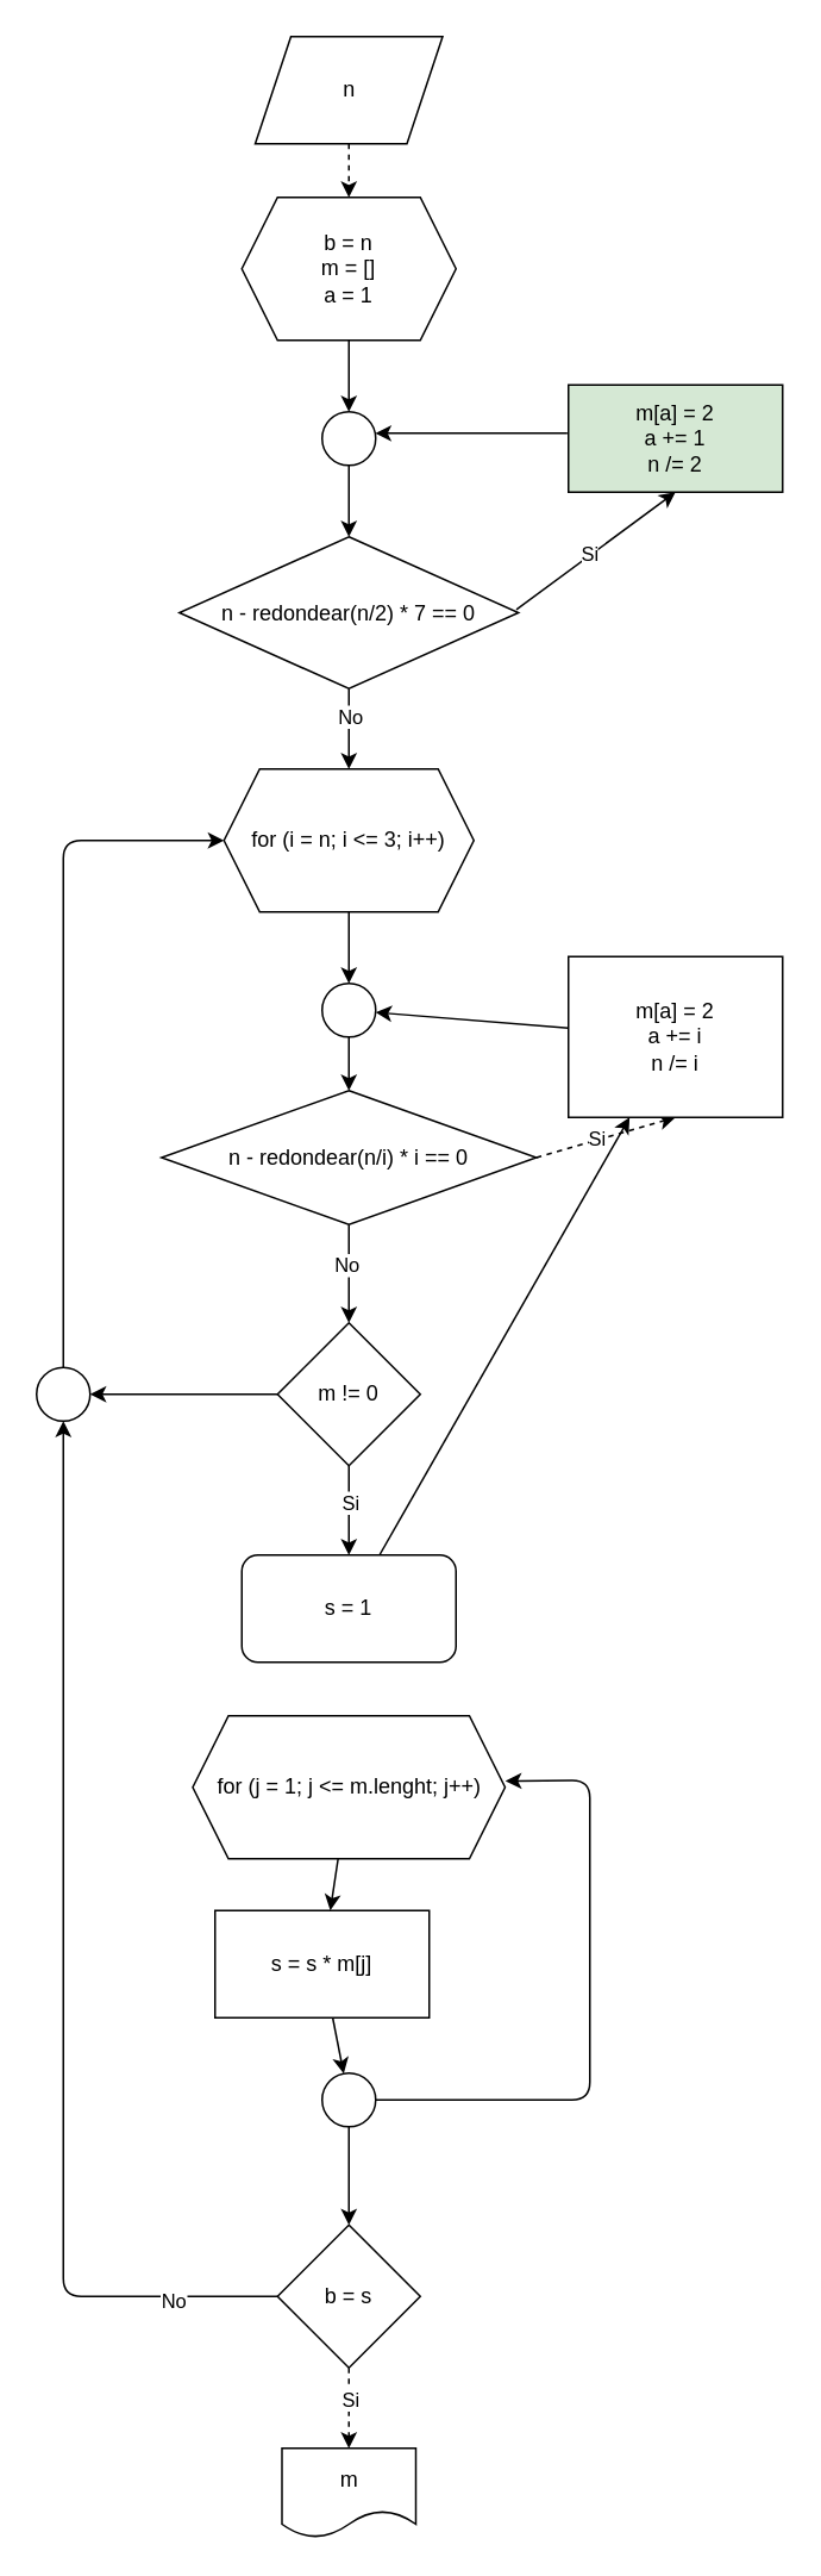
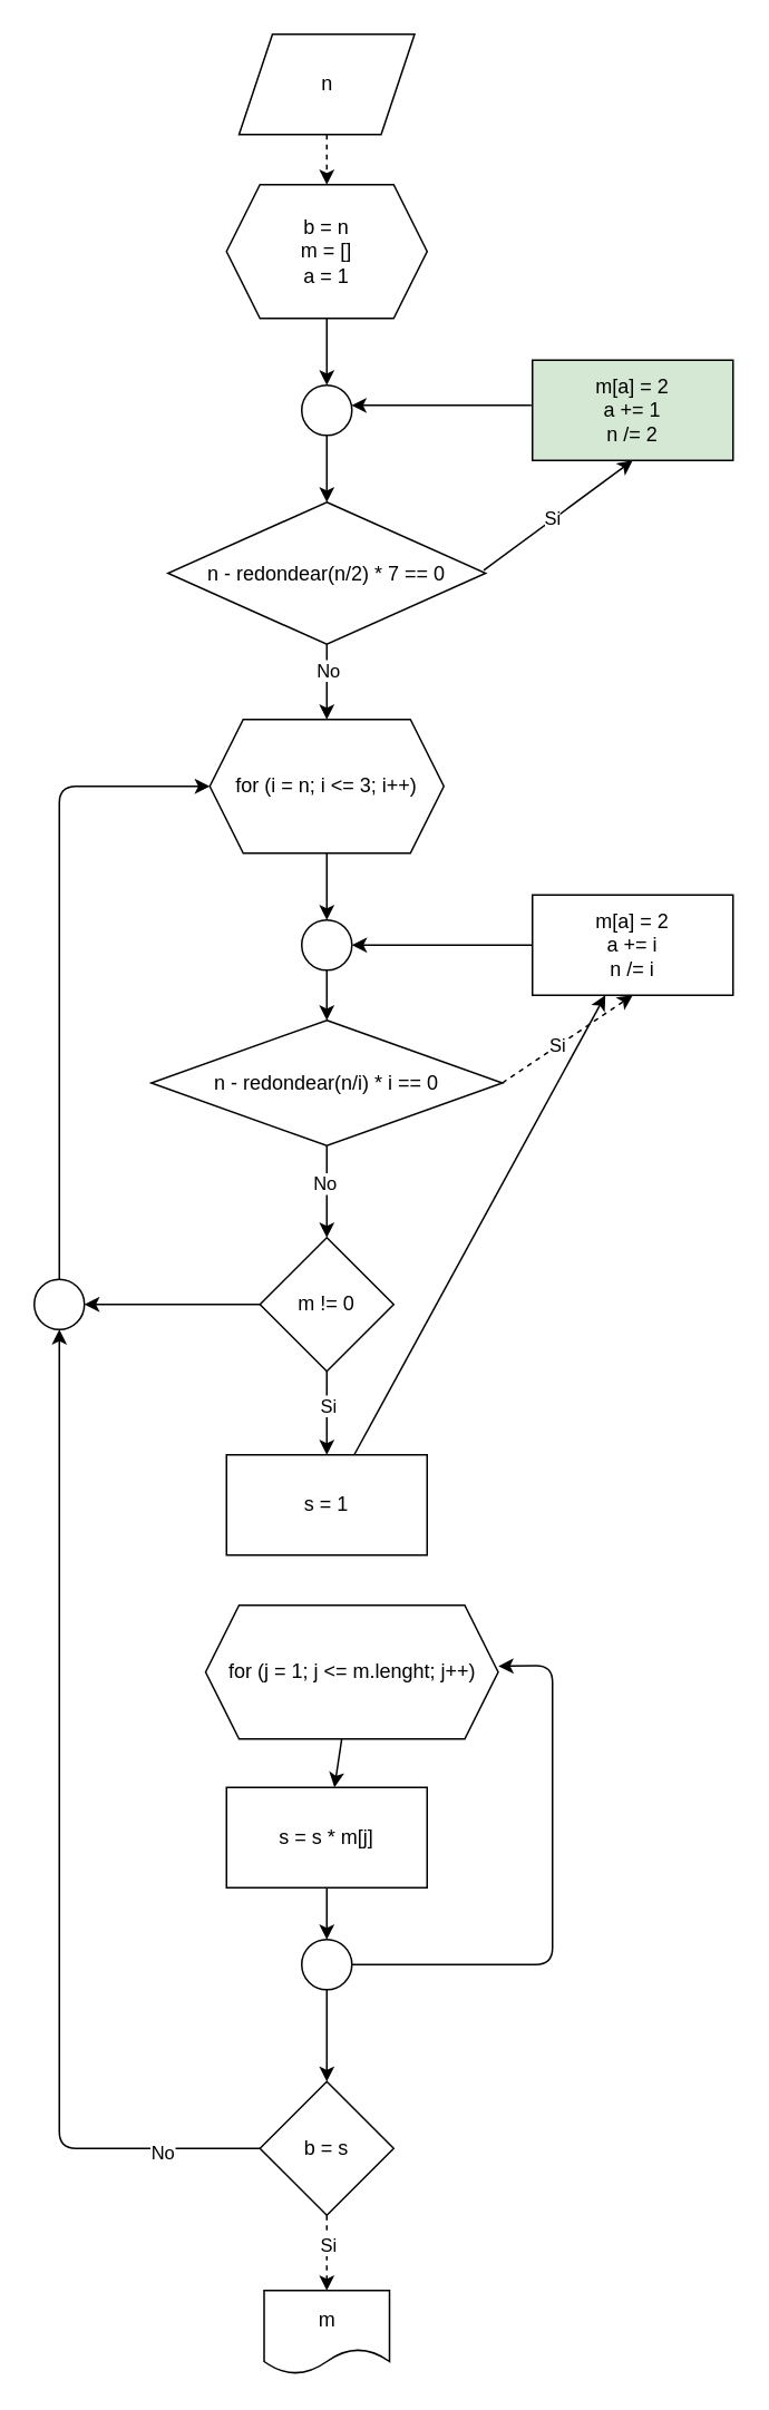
- <mxCell id="25" value="&lt;span&gt;m[a] = 2&lt;/span&gt;&lt;br&gt;&lt;span&gt;a += i&lt;/span&gt;&lt;br&gt;&lt;span&gt;n /= i&lt;/span&gt;" style="whiteSpace=wrap;html=1;" vertex="1" parent="1"><mxGeometry x="318" y="535" width="120" height="90" as="geometry" /></mxCell>
+ <mxCell id="25" value="&lt;span&gt;m[a] = 2&lt;/span&gt;&lt;br&gt;&lt;span&gt;a += i&lt;/span&gt;&lt;br&gt;&lt;span&gt;n /= i&lt;/span&gt;" style="whiteSpace=wrap;html=1;" vertex="1" parent="1"><mxGeometry x="318" y="535" width="120" height="60" as="geometry" /></mxCell>
- <mxCell id="31" value="s = 1" style="whiteSpace=wrap;html=1;rounded=1;" vertex="1" parent="1"><mxGeometry x="135" y="870" width="120" height="60" as="geometry" /></mxCell>
+ <mxCell id="31" value="s = 1" style="whiteSpace=wrap;html=1;" vertex="1" parent="1"><mxGeometry x="135" y="870" width="120" height="60" as="geometry" /></mxCell>
- <mxCell id="35" value="for (j = 1; j &amp;lt;= m.lenght; j++)" style="shape=hexagon;perimeter=hexagonPerimeter2;whiteSpace=wrap;html=1;fixedSize=1;" vertex="1" parent="1"><mxGeometry x="107.5" y="960" width="175" height="80" as="geometry" /></mxCell>
+ <mxCell id="35" value="for (j = 1; j &amp;lt;= m.lenght; j++)" style="shape=hexagon;perimeter=hexagonPerimeter2;whiteSpace=wrap;html=1;fixedSize=1;" vertex="1" parent="1"><mxGeometry x="122.5" y="960" width="175" height="80" as="geometry" /></mxCell>
- <mxCell id="37" value="s = s * m[j]" style="whiteSpace=wrap;html=1;" vertex="1" parent="1"><mxGeometry x="120" y="1069" width="120" height="60" as="geometry" /></mxCell>
+ <mxCell id="37" value="s = s * m[j]" style="whiteSpace=wrap;html=1;" vertex="1" parent="1"><mxGeometry x="135" y="1069" width="120" height="60" as="geometry" /></mxCell>
